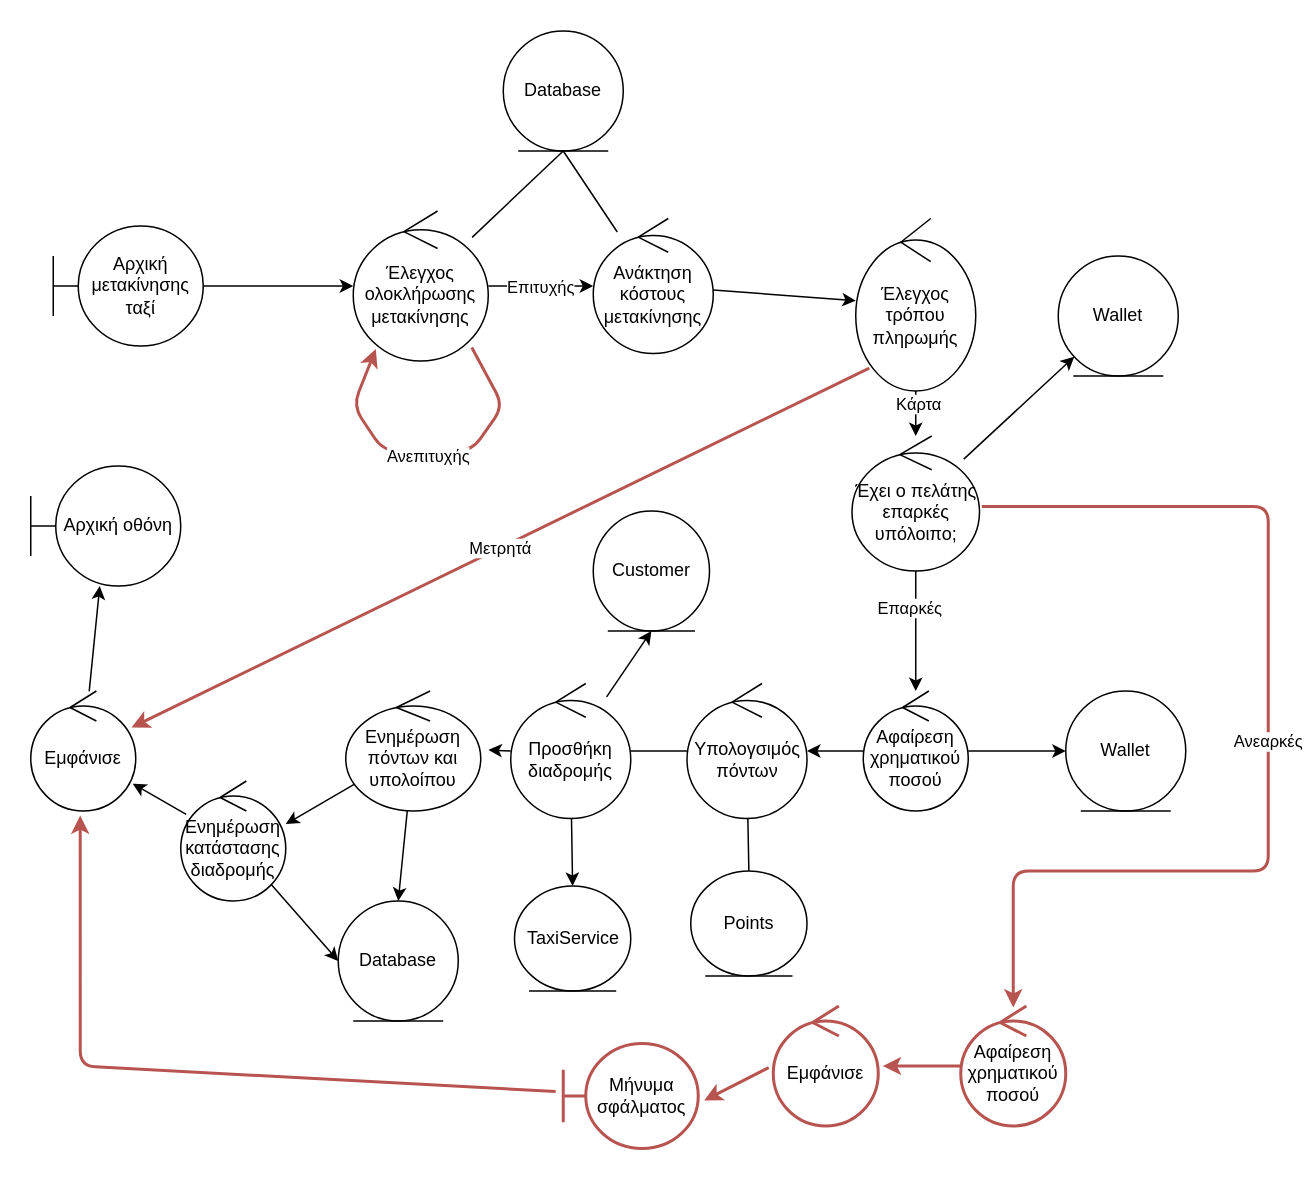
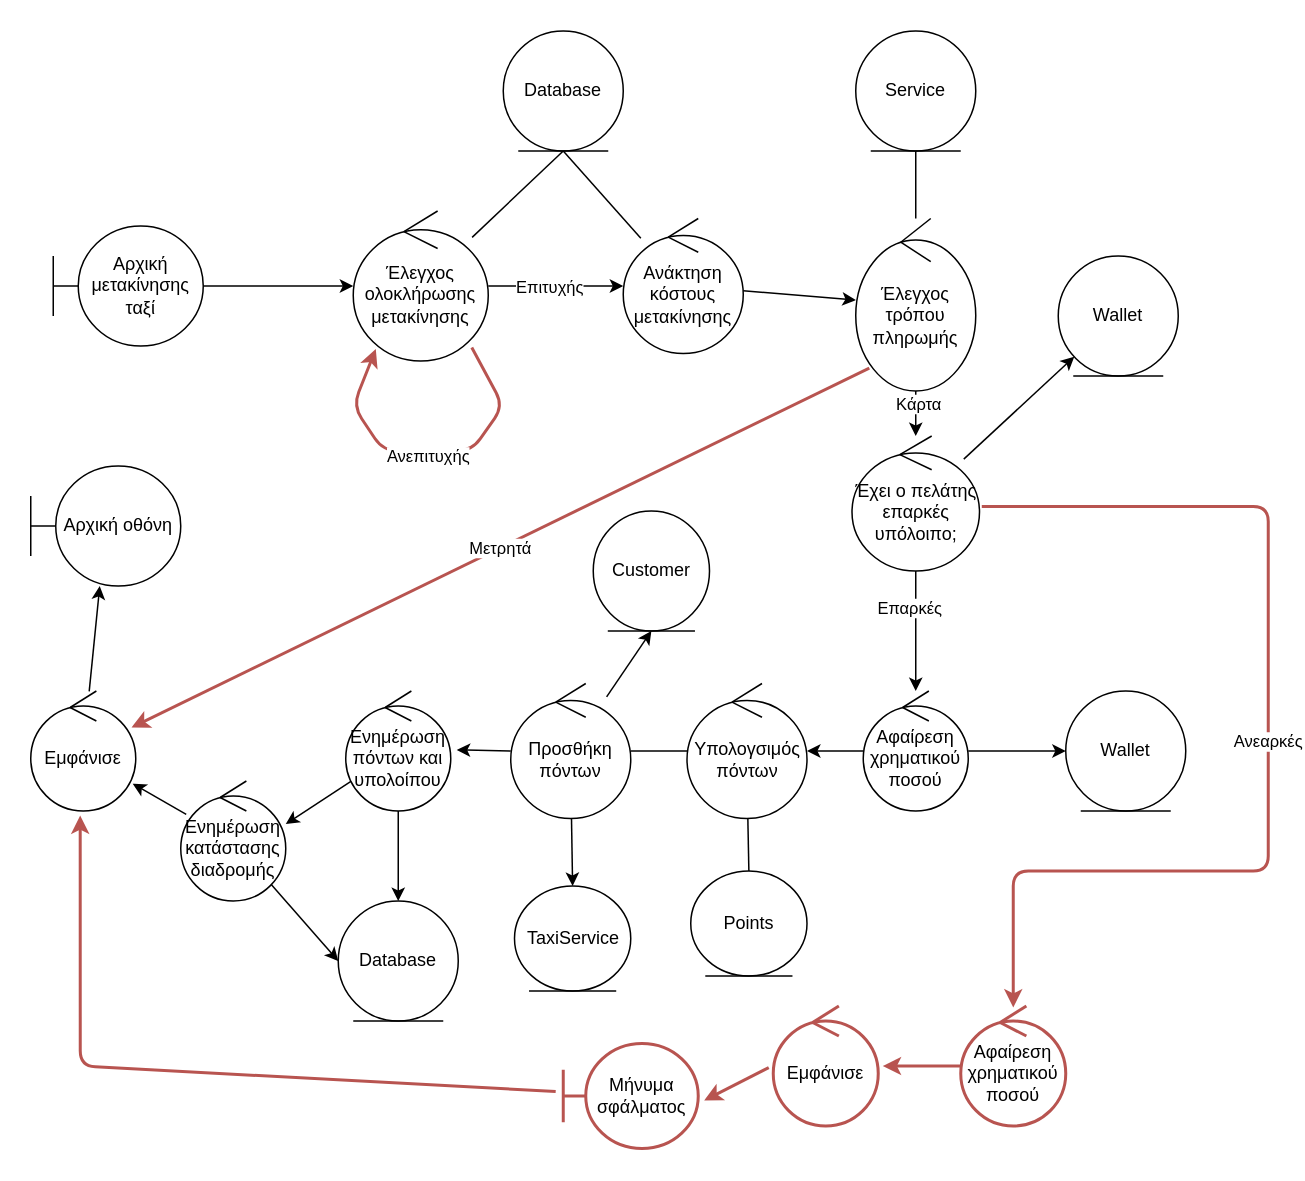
+ <mxCell id="46" value="Service" style="ellipse;shape=umlEntity;whiteSpace=wrap;html=1;" parent="1" vertex="1"><mxGeometry x="570" y="20" width="80" height="80" as="geometry" /></mxCell>
+ <mxCell id="14" value="" style="edgeStyle=none;html=1;endArrow=none;endFill=0;" parent="1" source="15" target="46" edge="1"><mxGeometry relative="1" as="geometry" /></mxCell>
- <mxCell id="11" value="Ανάκτηση κόστους μετακίνησης" style="ellipse;shape=umlControl;whiteSpace=wrap;html=1;" parent="1" vertex="1"><mxGeometry x="395" y="145" width="80" height="90" as="geometry" /></mxCell>
+ <mxCell id="11" value="Ανάκτηση κόστους μετακίνησης" style="ellipse;shape=umlControl;whiteSpace=wrap;html=1;" parent="1" vertex="1"><mxGeometry x="415" y="145" width="80" height="90" as="geometry" /></mxCell>
- <mxCell id="31" value="Ενημέρωση πόντων και υπολοίπου" style="ellipse;shape=umlControl;whiteSpace=wrap;html=1;" parent="1" vertex="1"><mxGeometry x="230" y="460" width="90" height="80" as="geometry" /></mxCell>
+ <mxCell id="31" value="Ενημέρωση πόντων και υπολοίπου" style="ellipse;shape=umlControl;whiteSpace=wrap;html=1;" parent="1" vertex="1"><mxGeometry x="230" y="460" width="70" height="80" as="geometry" /></mxCell>
- <mxCell id="50" value="Προσθήκη διαδρομής" style="ellipse;shape=umlControl;whiteSpace=wrap;html=1;" vertex="1" parent="1"><mxGeometry x="340" y="455" width="80" height="90" as="geometry" /></mxCell>
+ <mxCell id="50" value="Προσθήκη πόντων" style="ellipse;shape=umlControl;whiteSpace=wrap;html=1;" vertex="1" parent="1"><mxGeometry x="340" y="455" width="80" height="90" as="geometry" /></mxCell>
